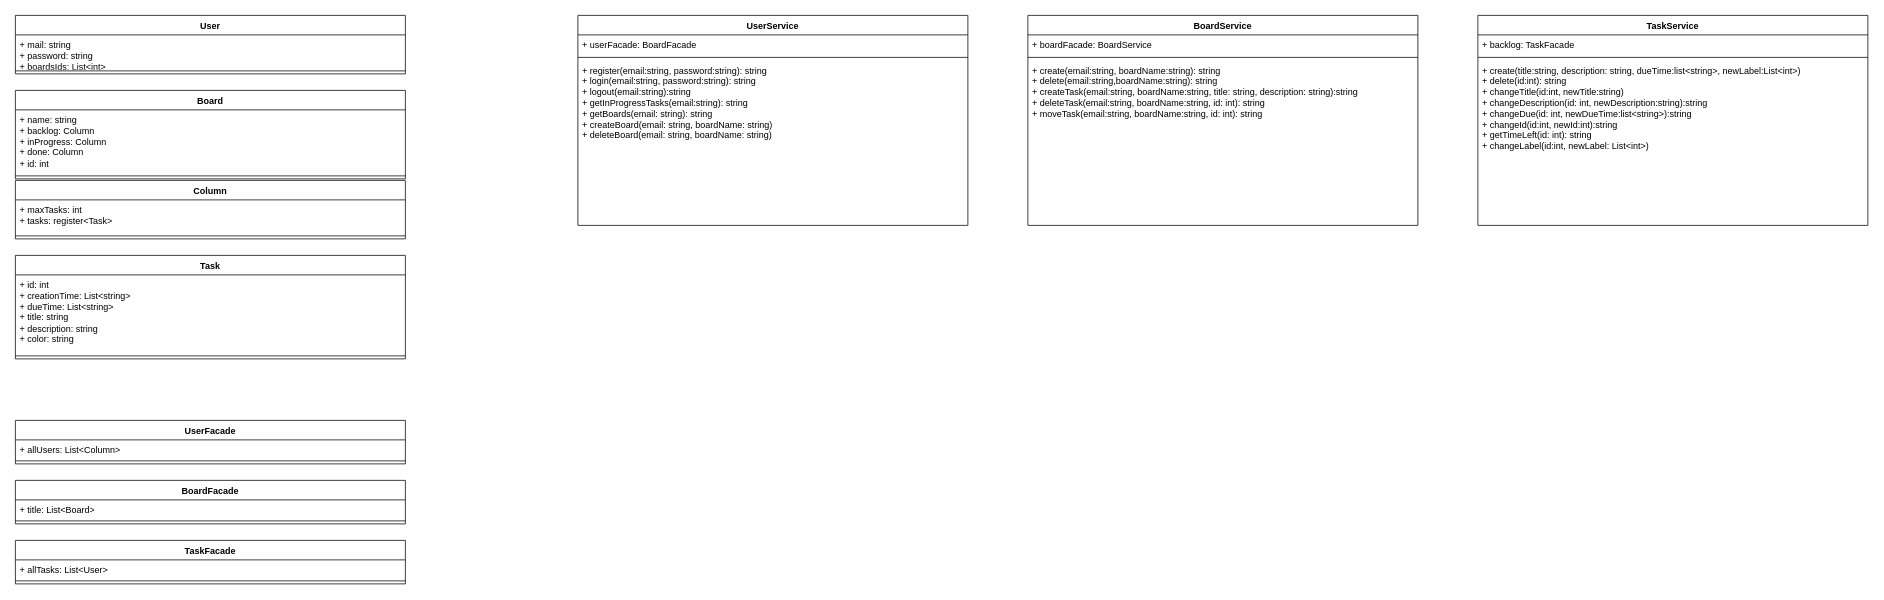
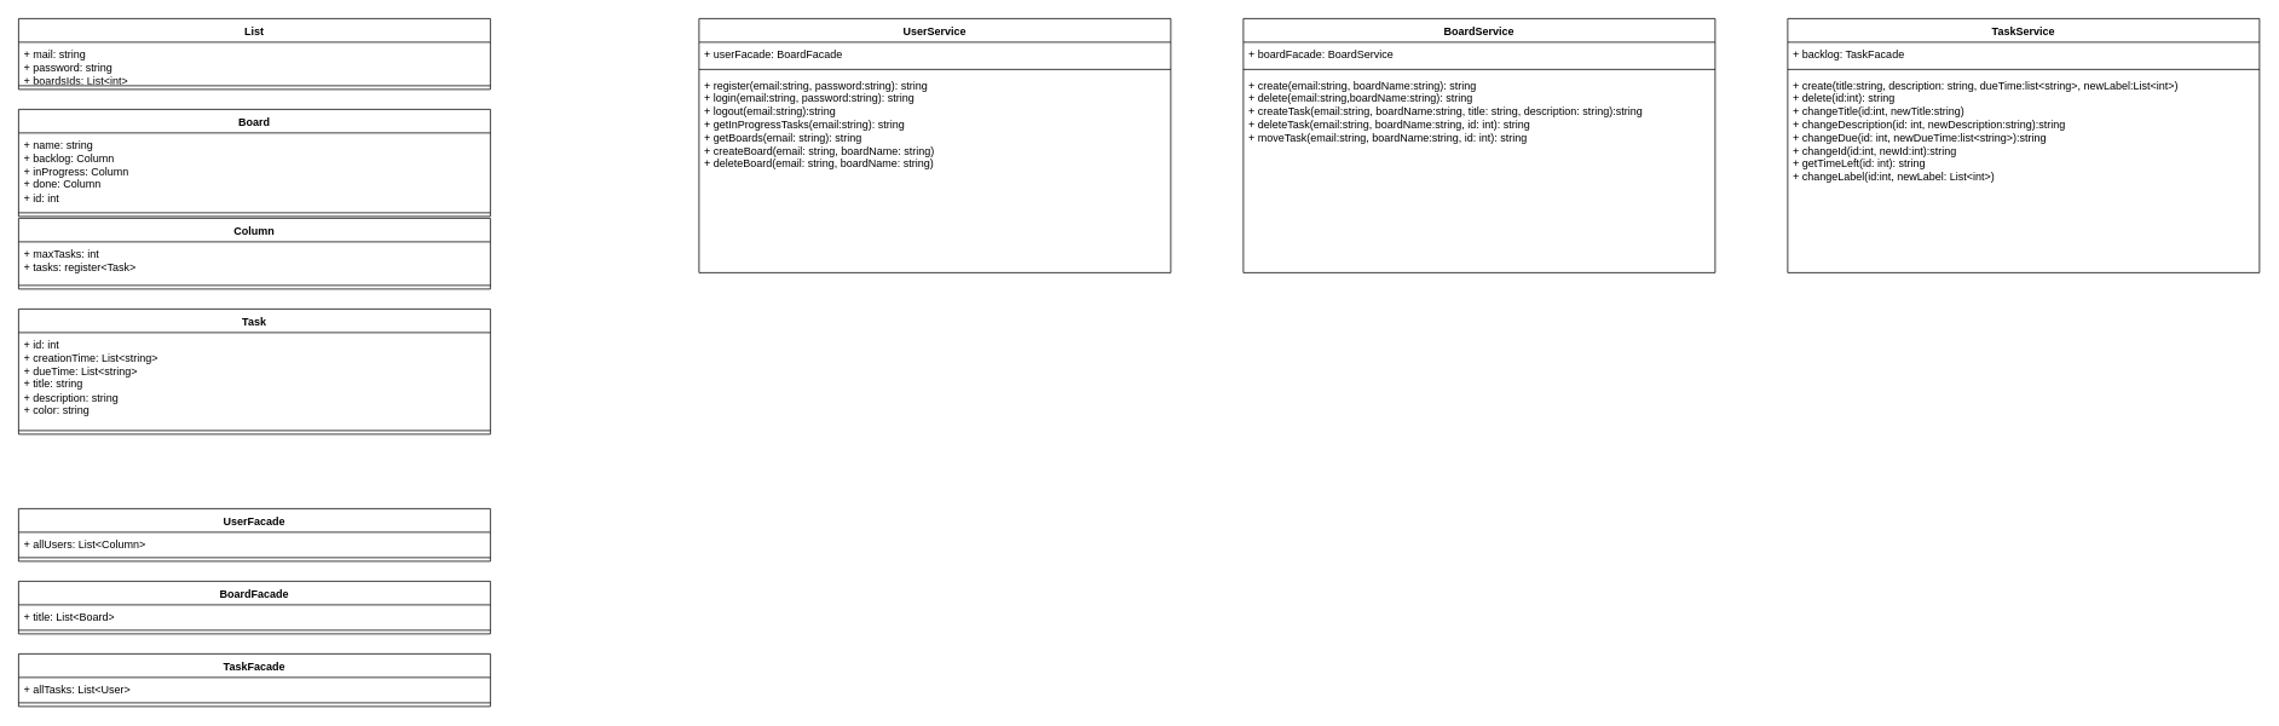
- <mxCell id="14" value="User" style="swimlane;fontStyle=1;align=center;verticalAlign=top;childLayout=stackLayout;horizontal=1;startSize=26;horizontalStack=0;resizeParent=1;resizeParentMax=0;resizeLast=0;collapsible=1;marginBottom=0;whiteSpace=wrap;html=1;" vertex="1" parent="1"><mxGeometry x="20" y="20" width="520" height="78" as="geometry" /></mxCell>
+ <mxCell id="14" value="List" style="swimlane;fontStyle=1;align=center;verticalAlign=top;childLayout=stackLayout;horizontal=1;startSize=26;horizontalStack=0;resizeParent=1;resizeParentMax=0;resizeLast=0;collapsible=1;marginBottom=0;whiteSpace=wrap;html=1;" vertex="1" parent="1"><mxGeometry x="20" y="20" width="520" height="78" as="geometry" /></mxCell>
